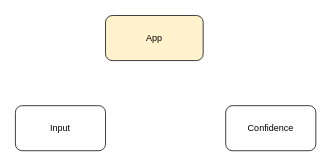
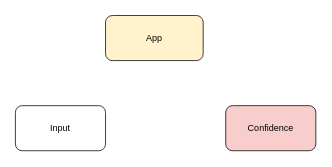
- <mxCell id="4" value="Confidence" style="rounded=1;whiteSpace=wrap;html=1;" vertex="1" parent="1"><mxGeometry x="300" y="140" width="120" height="60" as="geometry" /></mxCell>
+ <mxCell id="4" value="Confidence" style="rounded=1;whiteSpace=wrap;html=1;fillColor=#f8cecc;" vertex="1" parent="1"><mxGeometry x="300" y="140" width="120" height="60" as="geometry" /></mxCell>
